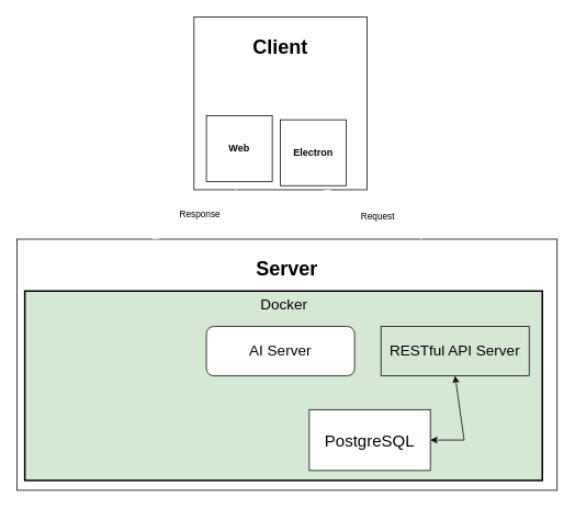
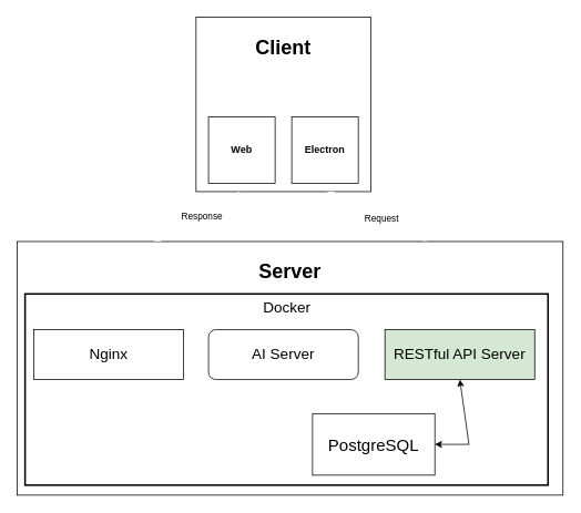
- <mxCell id="4" value="&lt;h4&gt;Electron&lt;/h4&gt;" style="whiteSpace=wrap;html=1;aspect=fixed;" vertex="1" parent="1"><mxGeometry x="340" y="145" width="80" height="80" as="geometry" /></mxCell>
+ <mxCell id="4" value="&lt;h4&gt;Electron&lt;/h4&gt;" style="whiteSpace=wrap;html=1;aspect=fixed;" vertex="1" parent="1"><mxGeometry x="350" y="140" width="80" height="80" as="geometry" /></mxCell>
+ <mxCell id="7" value="&lt;font style=&quot;font-size: 18px;&quot;&gt;Nginx&lt;/font&gt;" style="rounded=0;whiteSpace=wrap;html=1;" vertex="1" parent="1"><mxGeometry x="40" y="396" width="180" height="60" as="geometry" /></mxCell>
- <mxCell id="6" value="&lt;font style=&quot;font-size: 18px;&quot;&gt;Docker&lt;/font&gt;" style="rounded=0;whiteSpace=wrap;html=1;strokeWidth=2;verticalAlign=top;fillColor=#d5e8d4;" vertex="1" parent="1"><mxGeometry x="29.5" y="353" width="628.5" height="230" as="geometry" /></mxCell>
+ <mxCell id="6" value="&lt;font style=&quot;font-size: 18px;&quot;&gt;Docker&lt;/font&gt;" style="rounded=0;whiteSpace=wrap;html=1;strokeWidth=2;verticalAlign=top;" vertex="1" parent="1"><mxGeometry x="29.5" y="353" width="628.5" height="230" as="geometry" /></mxCell>
